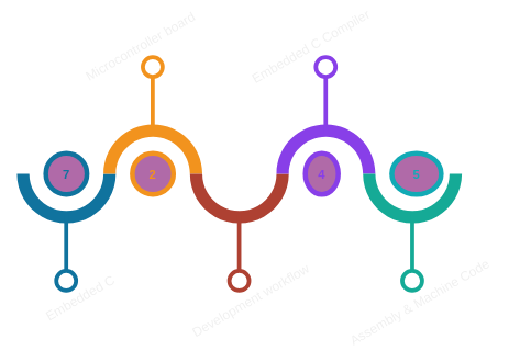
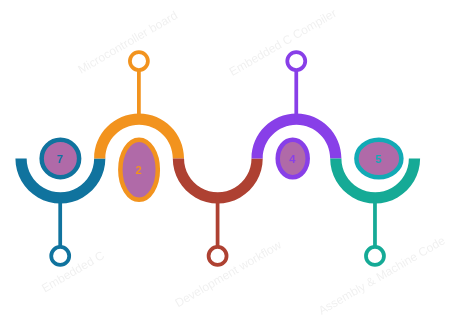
- <mxCell id="8" value="2" style="shape=ellipse;strokeWidth=6;strokeColor=#F2931E;fontSize=15;html=0;fontStyle=1;fontColor=#F2931E;fillColor=#8010739E;" parent="1" vertex="1"><mxGeometry x="160" y="160" width="50" height="50" as="geometry" /></mxCell>
+ <mxCell id="8" value="2" style="shape=ellipse;strokeWidth=6;strokeColor=#F2931E;fontSize=15;html=0;fontStyle=1;fontColor=#F2931E;fillColor=#8010739E;" parent="1" vertex="1"><mxGeometry x="160" y="160" width="50" height="80" as="geometry" /></mxCell>
